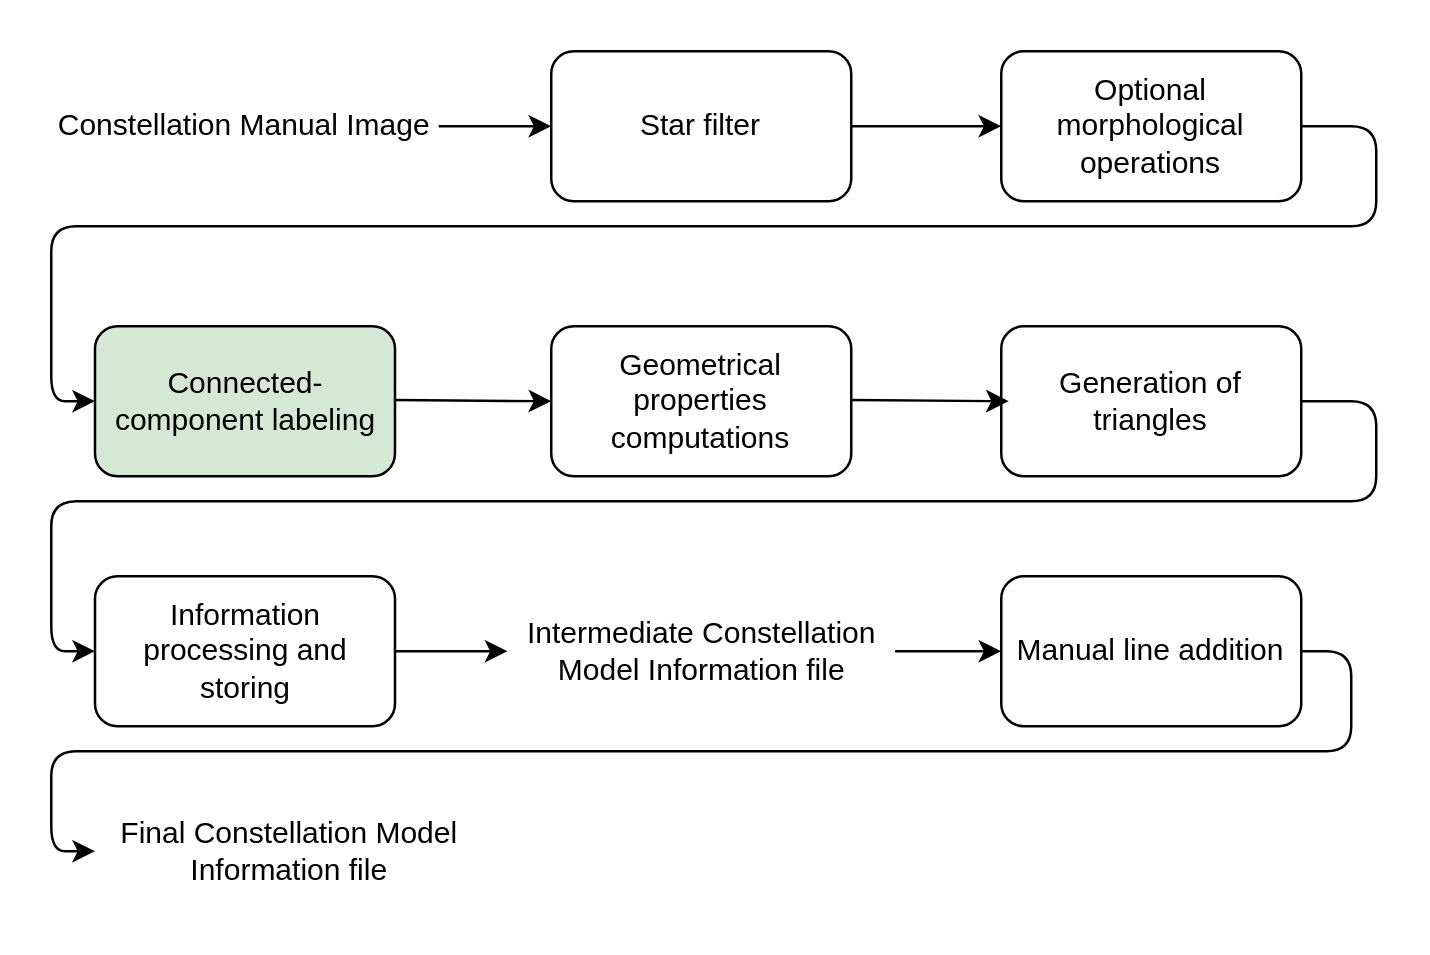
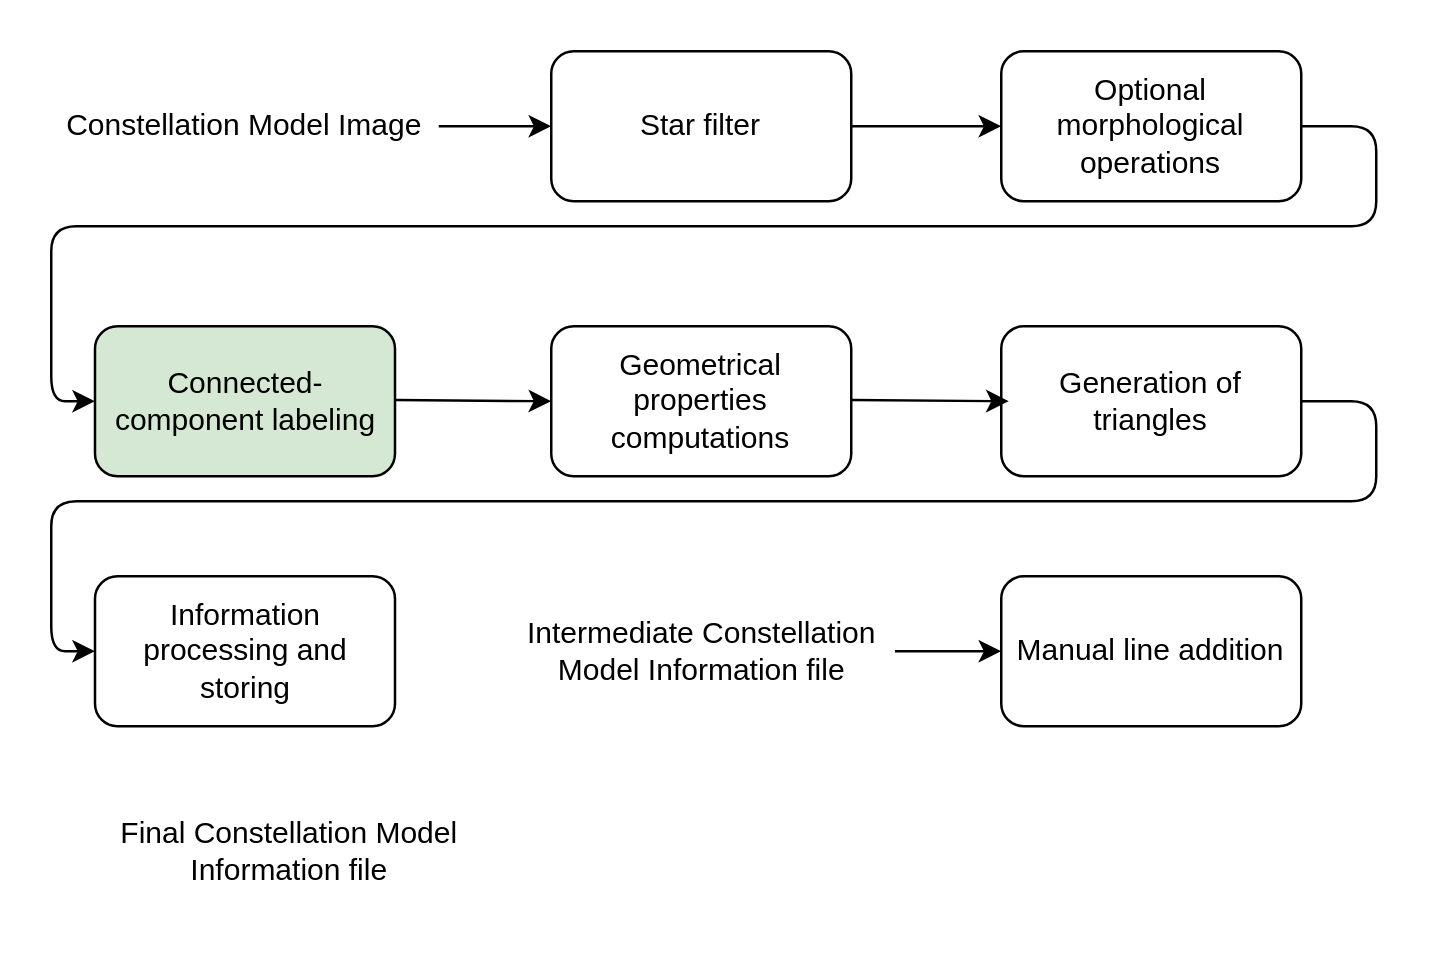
- <mxCell id="3" value="Constellation Manual Image" style="text;html=1;strokeColor=none;fillColor=none;align=center;verticalAlign=middle;whiteSpace=wrap;rounded=0;" vertex="1" parent="1"><mxGeometry x="20" y="30" width="155" height="40" as="geometry" /></mxCell>
+ <mxCell id="3" value="Constellation Model Image" style="text;html=1;strokeColor=none;fillColor=none;align=center;verticalAlign=middle;whiteSpace=wrap;rounded=0;" vertex="1" parent="1"><mxGeometry x="20" y="30" width="155" height="40" as="geometry" /></mxCell>
- <mxCell id="18" value="" style="endArrow=classic;html=1;exitX=1;exitY=0.5;exitDx=0;exitDy=0;entryX=0;entryY=0.5;entryDx=0;entryDy=0;" edge="1" parent="1" source="9" target="8"><mxGeometry width="50" height="50" relative="1" as="geometry"><mxPoint x="250" y="360" as="sourcePoint" /><mxPoint x="300" y="310" as="targetPoint" /></mxGeometry></mxCell>
- <mxCell id="20" value="" style="endArrow=classic;html=1;exitX=1;exitY=0.5;exitDx=0;exitDy=0;entryX=0;entryY=0.5;entryDx=0;entryDy=0;" edge="1" parent="1" source="10" target="11"><mxGeometry width="50" height="50" relative="1" as="geometry"><mxPoint x="400" y="400" as="sourcePoint" /><mxPoint x="450" y="350" as="targetPoint" /><Array as="points"><mxPoint x="540" y="260" /><mxPoint x="540" y="300" /><mxPoint x="20" y="300" /><mxPoint x="20" y="340" /></Array></mxGeometry></mxCell>
